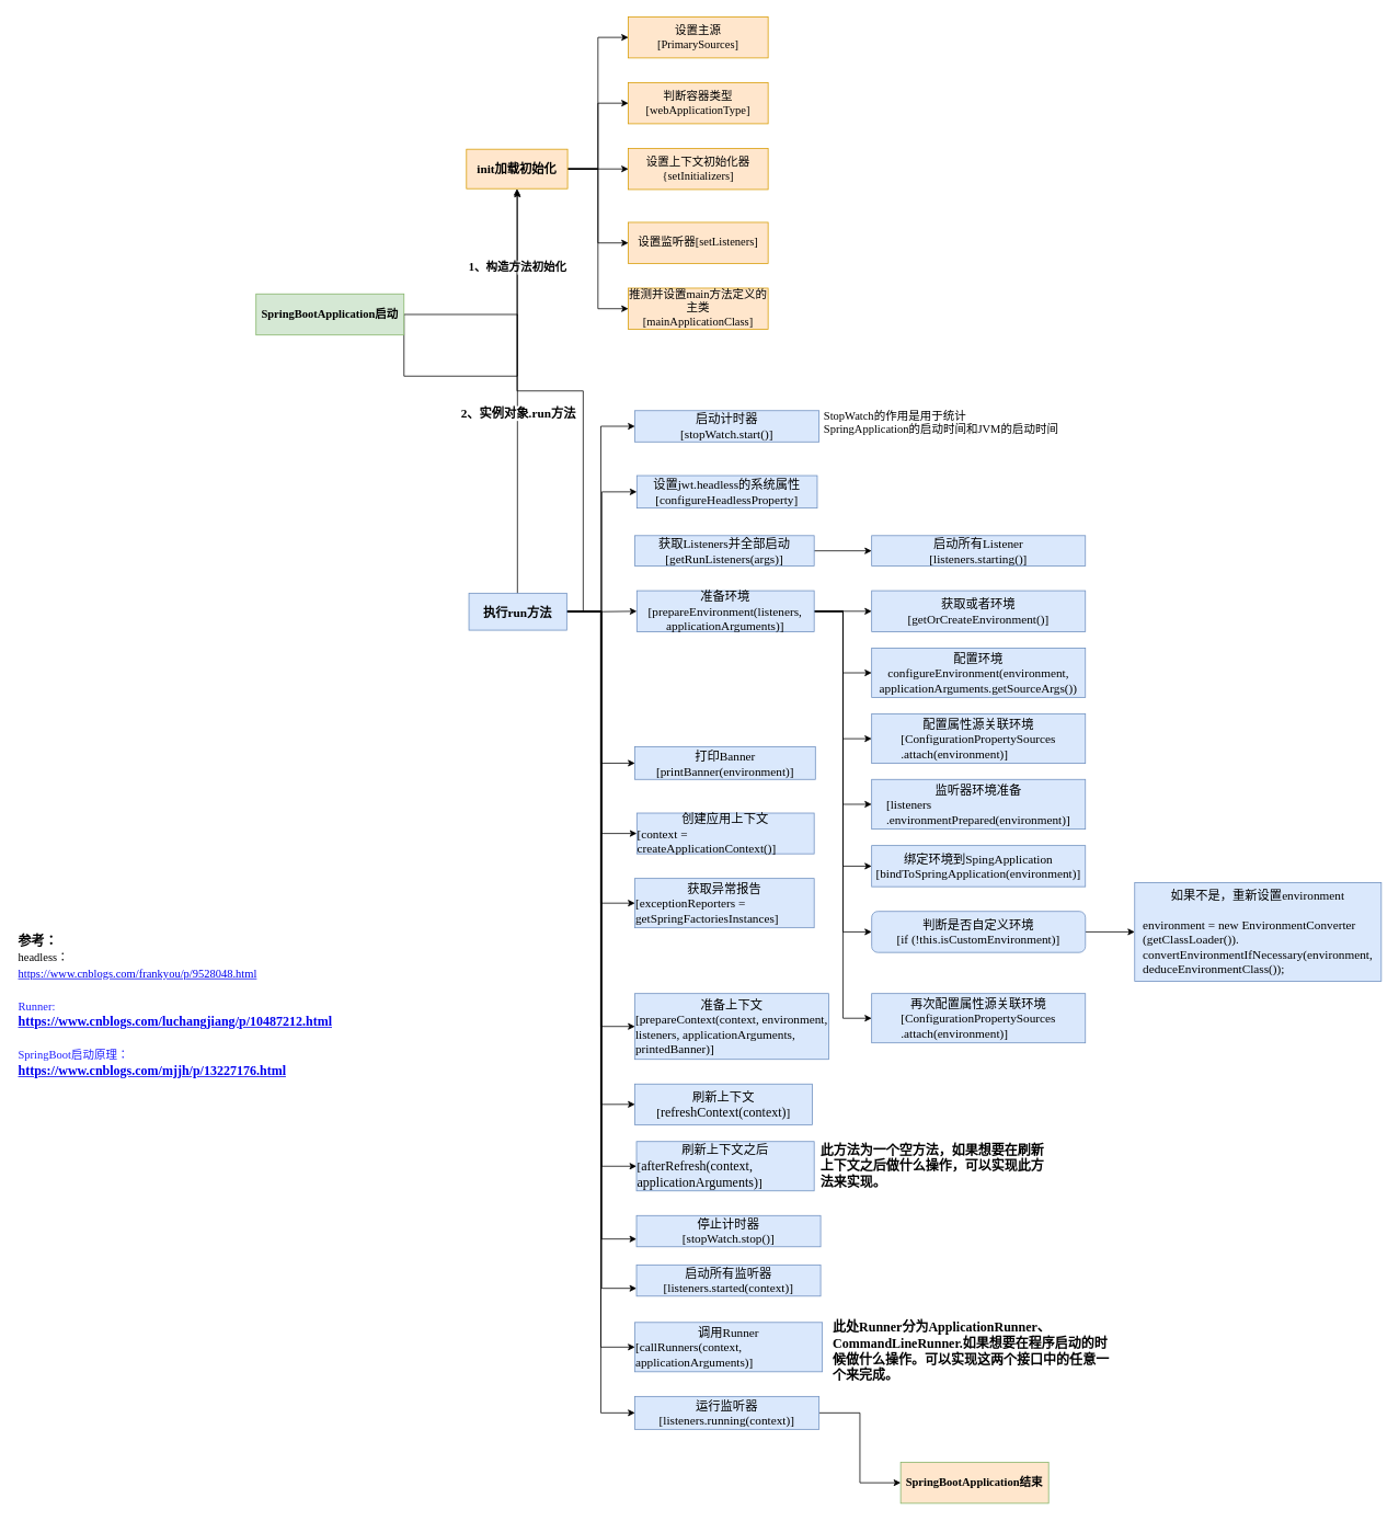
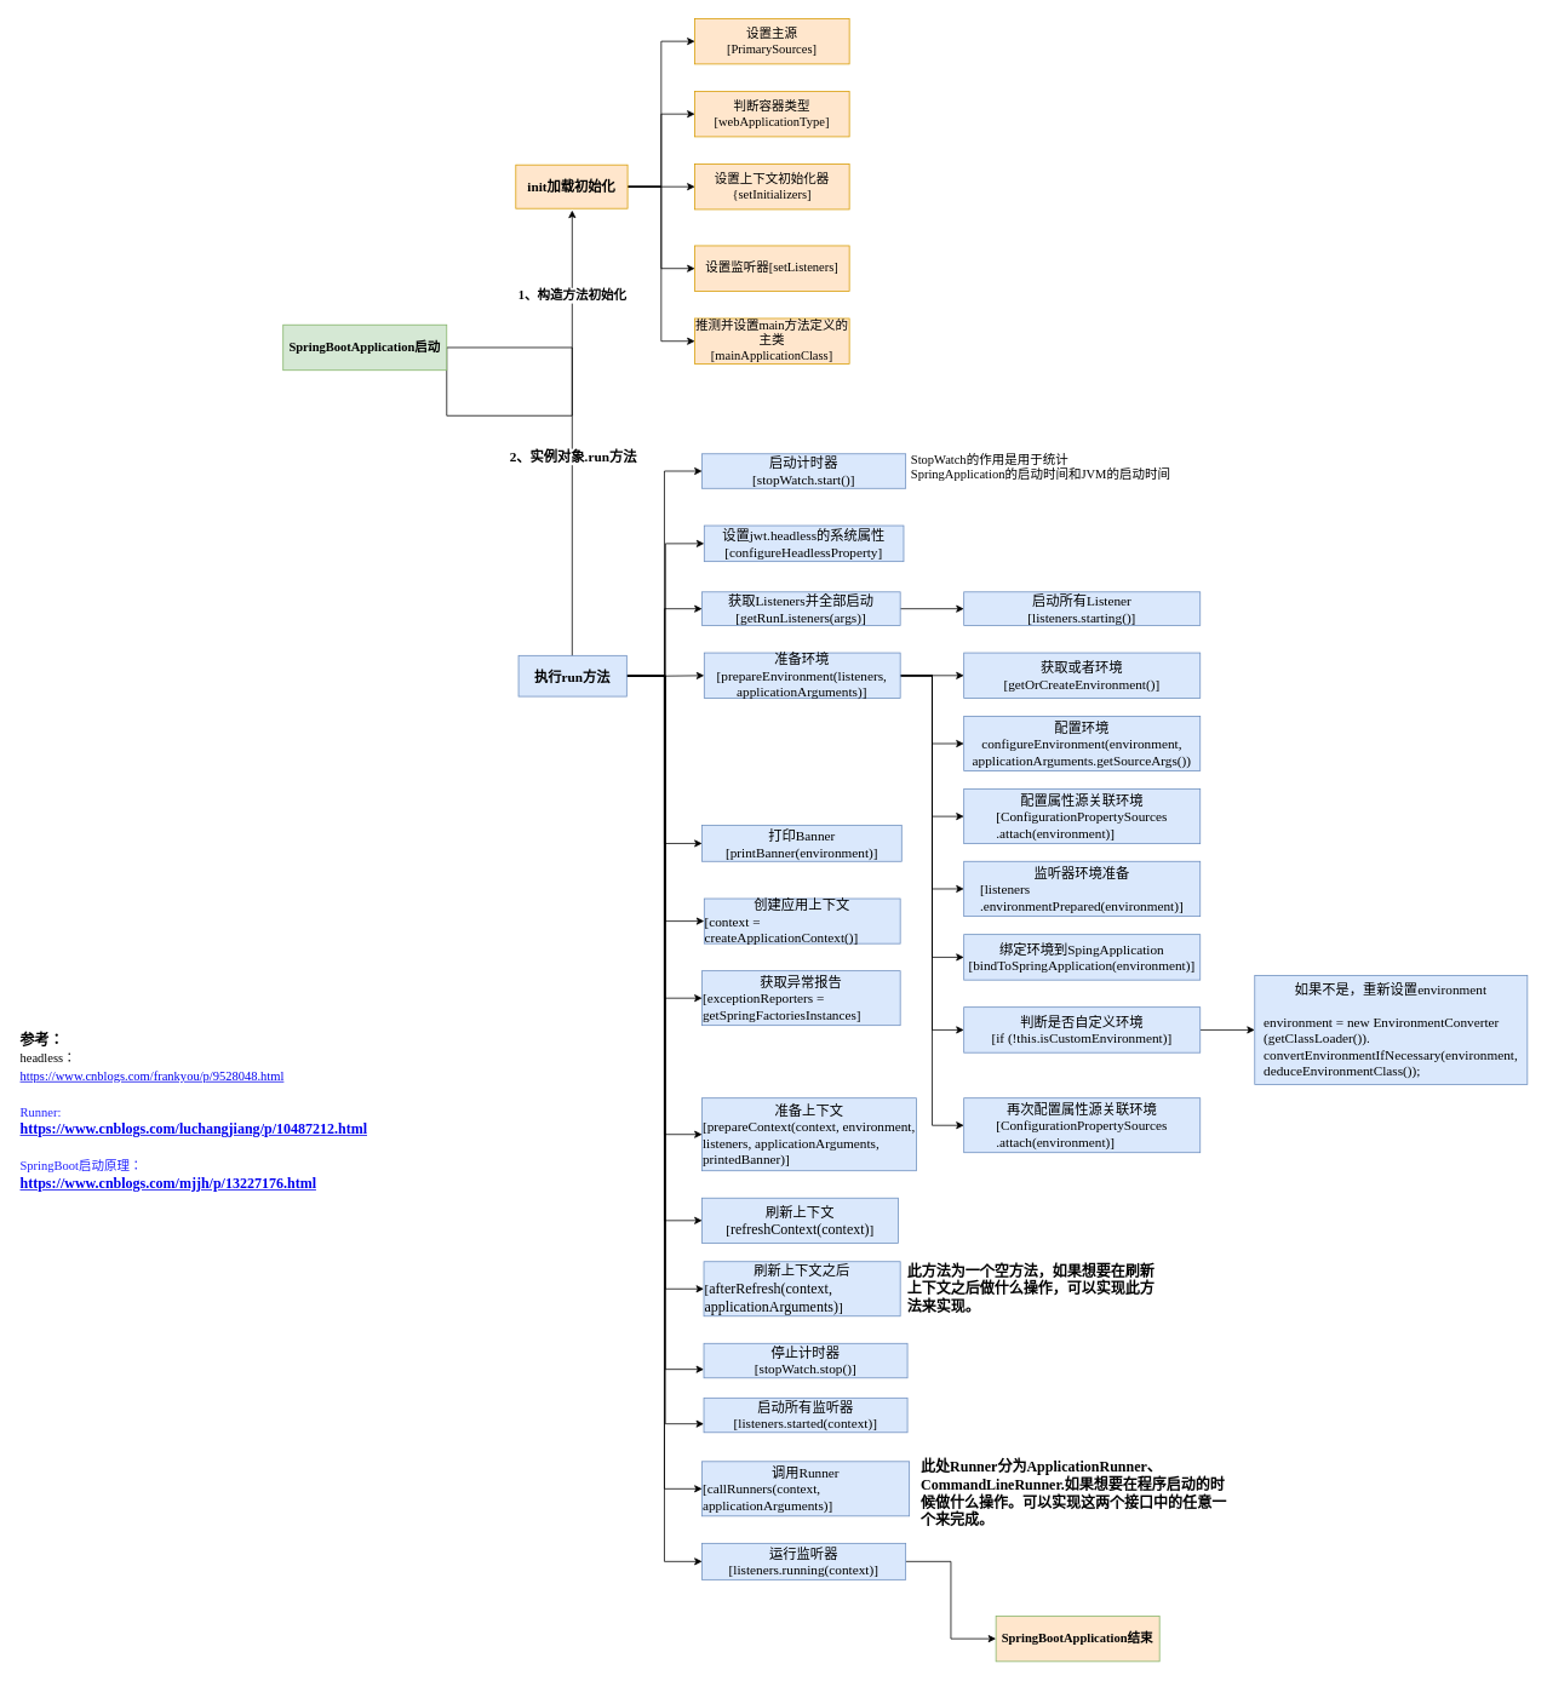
- <mxCell id="16" style="edgeStyle=orthogonalEdgeStyle;rounded=0;orthogonalLoop=1;jettySize=auto;html=1;exitX=1;exitY=0.5;exitDx=0;exitDy=0;startArrow=none;startFill=0;fontFamily=楷体;fontSize=14;" parent="1" source="28" target="13" edge="1"><mxGeometry relative="1" as="geometry" /></mxCell>
+ <mxCell id="16" style="edgeStyle=orthogonalEdgeStyle;rounded=0;orthogonalLoop=1;jettySize=auto;html=1;exitX=1;exitY=0.5;exitDx=0;exitDy=0;entryX=0;entryY=0.5;entryDx=0;entryDy=0;startArrow=none;startFill=0;fontFamily=楷体;fontSize=14;" parent="1" source="28" target="38" edge="1"><mxGeometry relative="1" as="geometry" /></mxCell>
- <mxCell id="55" value="判断是否自定义环境&lt;br&gt;&lt;div style=&quot;text-align: left&quot;&gt;&lt;span style=&quot;font-family: &amp;#34;times new roman&amp;#34;&quot;&gt;[&lt;/span&gt;&lt;font face=&quot;times new roman&quot;&gt;if (!this.isCustomEnvironment)]&lt;/font&gt;&lt;/div&gt;" style="whiteSpace=wrap;html=1;fontFamily=楷体;fontSize=15;fontStyle=0;strokeColor=#6c8ebf;fillColor=#dae8fc;rounded=1;" vertex="1" parent="1"><mxGeometry x="1060" y="1108" width="260" height="50" as="geometry" /></mxCell>
+ <mxCell id="55" value="判断是否自定义环境&lt;br&gt;&lt;div style=&quot;text-align: left&quot;&gt;&lt;span style=&quot;font-family: &amp;#34;times new roman&amp;#34;&quot;&gt;[&lt;/span&gt;&lt;font face=&quot;times new roman&quot;&gt;if (!this.isCustomEnvironment)]&lt;/font&gt;&lt;/div&gt;" style="whiteSpace=wrap;html=1;fontFamily=楷体;fontSize=15;fontStyle=0;strokeColor=#6c8ebf;fillColor=#dae8fc;" vertex="1" parent="1"><mxGeometry x="1060" y="1108" width="260" height="50" as="geometry" /></mxCell>
